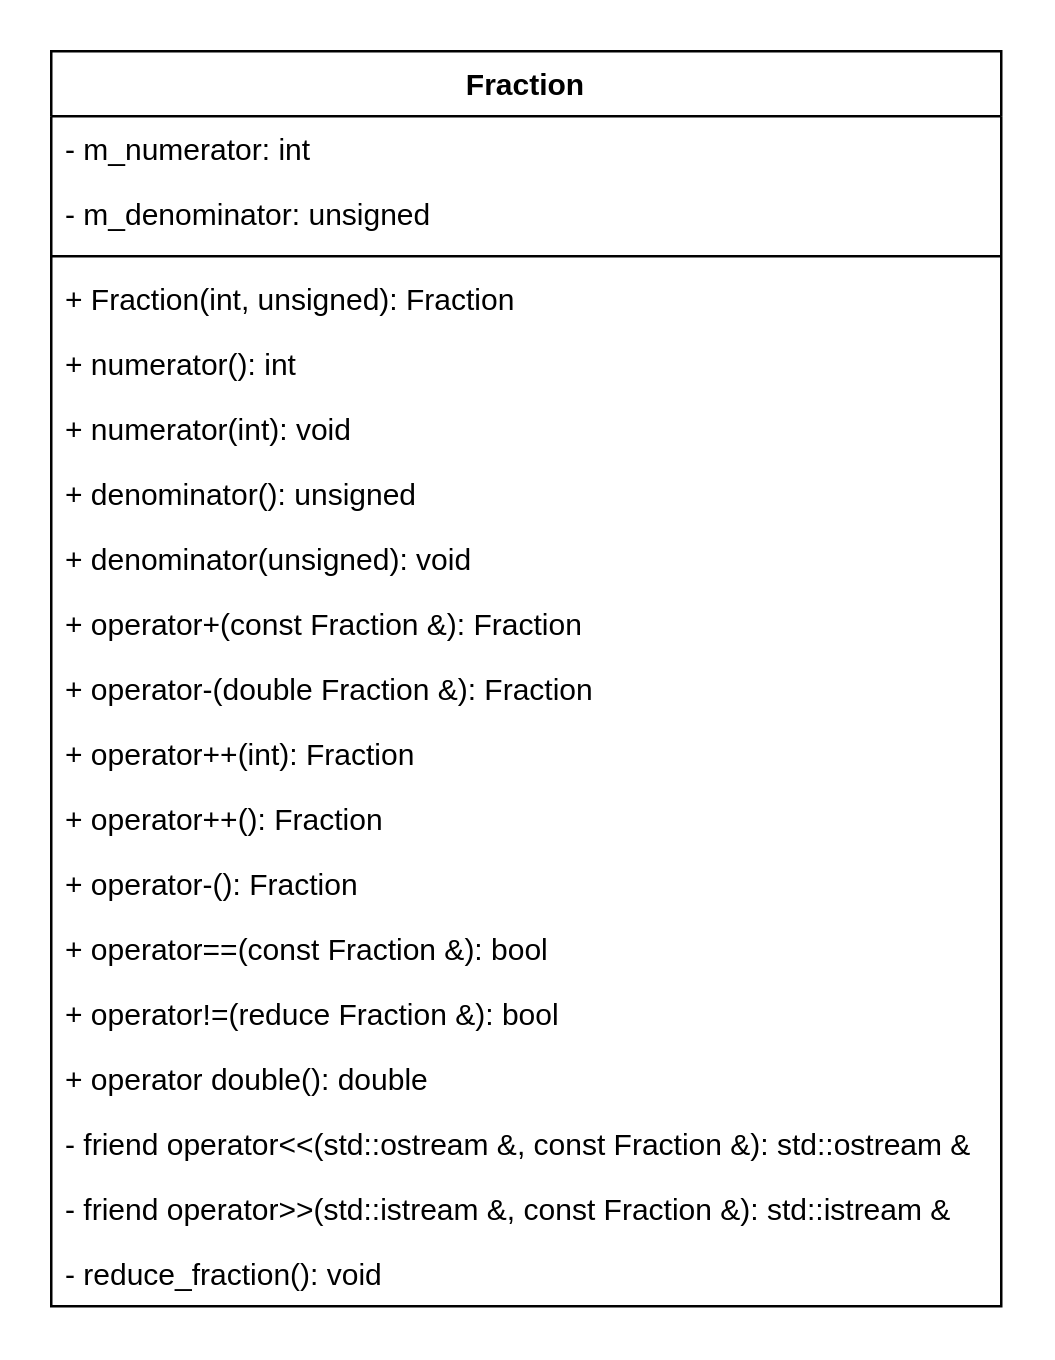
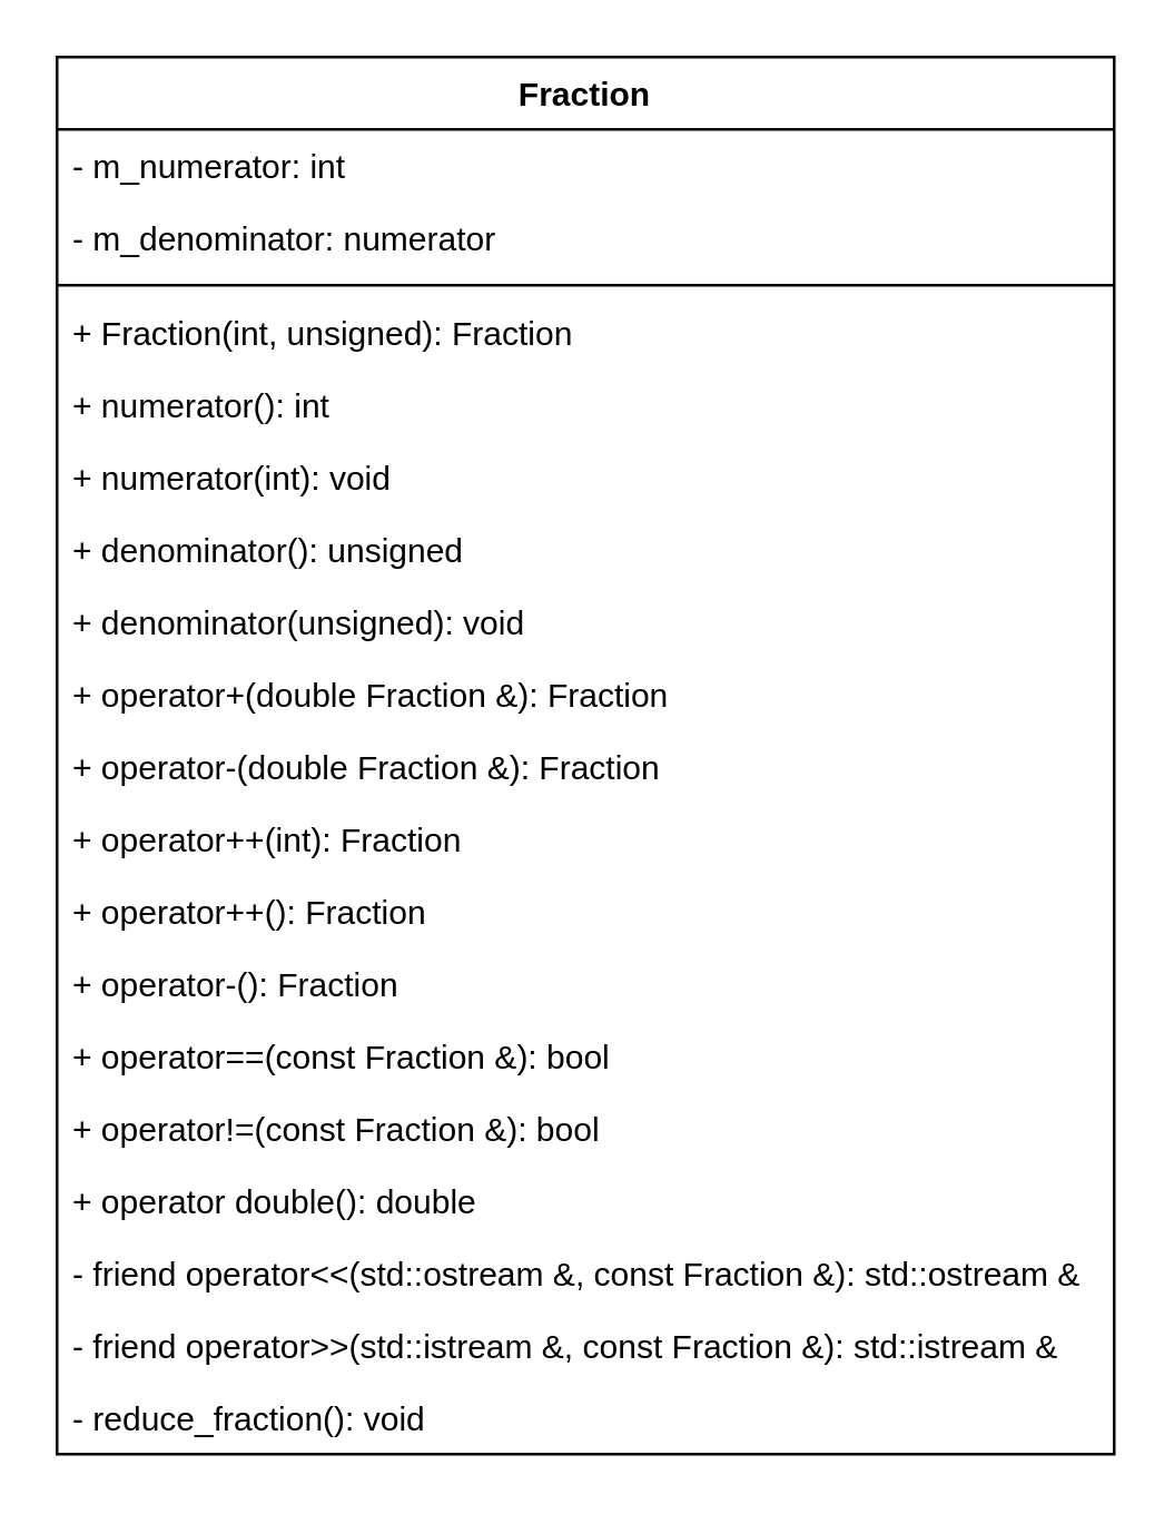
- <mxCell id="4" value="- m_denominator: unsigned" style="text;strokeColor=none;fillColor=none;align=left;verticalAlign=top;spacingLeft=4;spacingRight=4;overflow=hidden;rotatable=0;points=[[0,0.5],[1,0.5]];portConstraint=eastwest;" parent="2" vertex="1"><mxGeometry y="52" width="380" height="26" as="geometry" /></mxCell>
+ <mxCell id="4" value="- m_denominator: numerator" style="text;strokeColor=none;fillColor=none;align=left;verticalAlign=top;spacingLeft=4;spacingRight=4;overflow=hidden;rotatable=0;points=[[0,0.5],[1,0.5]];portConstraint=eastwest;" parent="2" vertex="1"><mxGeometry y="52" width="380" height="26" as="geometry" /></mxCell>
- <mxCell id="11" value="+ operator+(const Fraction &amp;): Fraction" style="text;strokeColor=none;fillColor=none;align=left;verticalAlign=top;spacingLeft=4;spacingRight=4;overflow=hidden;rotatable=0;points=[[0,0.5],[1,0.5]];portConstraint=eastwest;" parent="2" vertex="1"><mxGeometry y="216" width="380" height="26" as="geometry" /></mxCell>
+ <mxCell id="11" value="+ operator+(double Fraction &amp;): Fraction" style="text;strokeColor=none;fillColor=none;align=left;verticalAlign=top;spacingLeft=4;spacingRight=4;overflow=hidden;rotatable=0;points=[[0,0.5],[1,0.5]];portConstraint=eastwest;" parent="2" vertex="1"><mxGeometry y="216" width="380" height="26" as="geometry" /></mxCell>
- <mxCell id="17" value="+ operator!=(reduce Fraction &amp;): bool" style="text;strokeColor=none;fillColor=none;align=left;verticalAlign=top;spacingLeft=4;spacingRight=4;overflow=hidden;rotatable=0;points=[[0,0.5],[1,0.5]];portConstraint=eastwest;" vertex="1" parent="2"><mxGeometry y="372" width="380" height="26" as="geometry" /></mxCell>
+ <mxCell id="17" value="+ operator!=(const Fraction &amp;): bool" style="text;strokeColor=none;fillColor=none;align=left;verticalAlign=top;spacingLeft=4;spacingRight=4;overflow=hidden;rotatable=0;points=[[0,0.5],[1,0.5]];portConstraint=eastwest;" vertex="1" parent="2"><mxGeometry y="372" width="380" height="26" as="geometry" /></mxCell>
